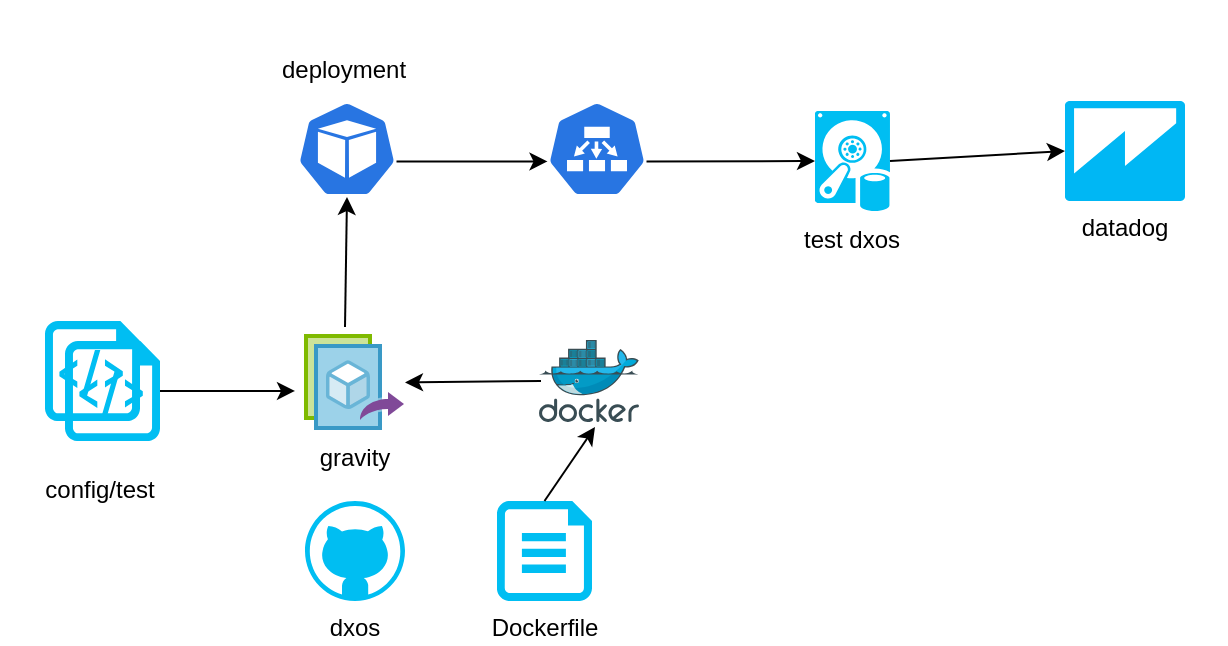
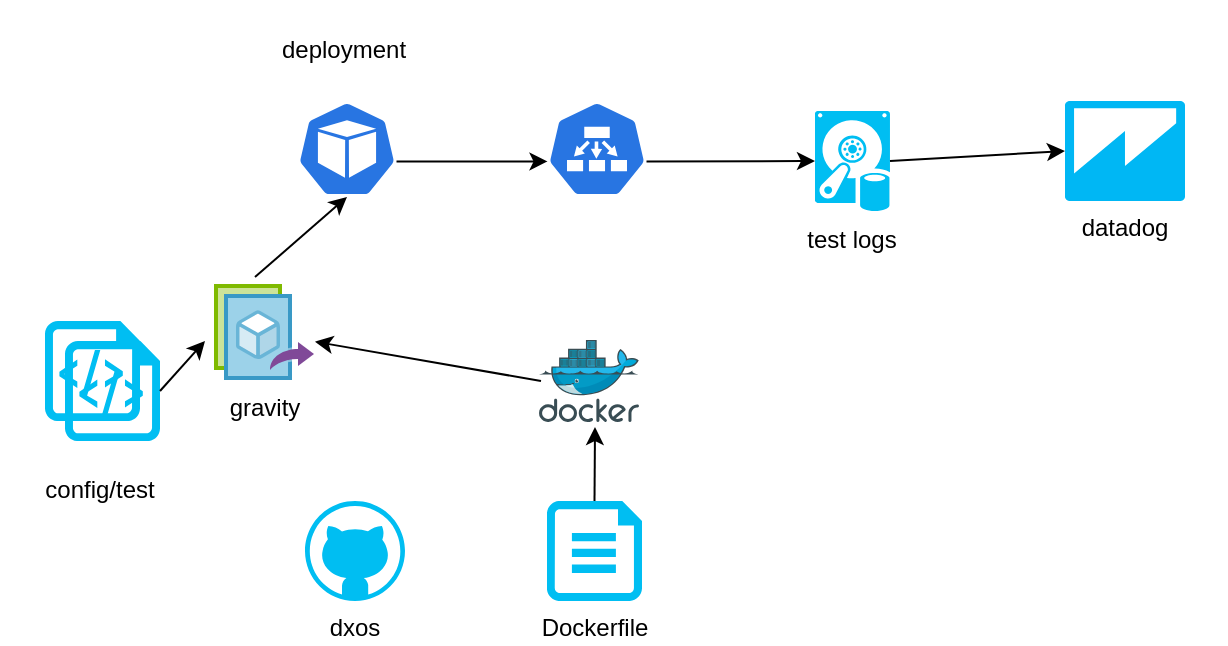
- <mxCell id="15" value="deployment" style="text;html=1;strokeColor=none;fillColor=none;align=center;verticalAlign=middle;whiteSpace=wrap;rounded=0;" vertex="1" parent="1"><mxGeometry x="142" y="20" width="60" height="30" as="geometry" /></mxCell>
+ <mxCell id="15" value="deployment" style="text;html=1;strokeColor=none;fillColor=none;align=center;verticalAlign=middle;whiteSpace=wrap;rounded=0;" vertex="1" parent="1"><mxGeometry x="142" y="10" width="60" height="30" as="geometry" /></mxCell>
- <mxCell id="19" value="test dxos" style="text;html=1;strokeColor=none;fillColor=none;align=center;verticalAlign=middle;whiteSpace=wrap;rounded=0;" vertex="1" parent="1"><mxGeometry x="396" y="105" width="60" height="30" as="geometry" /></mxCell>
+ <mxCell id="19" value="test logs" style="text;html=1;strokeColor=none;fillColor=none;align=center;verticalAlign=middle;whiteSpace=wrap;rounded=0;" vertex="1" parent="1"><mxGeometry x="396" y="105" width="60" height="30" as="geometry" /></mxCell>
- <mxCell id="5" value="gravity" style="sketch=0;aspect=fixed;html=1;points=[];align=center;image;fontSize=12;image=img/lib/mscae/Image_Versions.svg;" parent="1" vertex="1"><mxGeometry x="152" y="167" width="50" height="48" as="geometry" /></mxCell>
+ <mxCell id="5" value="gravity" style="sketch=0;aspect=fixed;html=1;points=[];align=center;image;fontSize=12;image=img/lib/mscae/Image_Versions.svg;" parent="1" vertex="1"><mxGeometry x="107" y="142" width="50" height="48" as="geometry" /></mxCell>
- <mxCell id="4" value="Dockerfile" style="verticalLabelPosition=bottom;html=1;verticalAlign=top;align=center;strokeColor=none;fillColor=#00BEF2;shape=mxgraph.azure.cloud_services_configuration_file;pointerEvents=1;" parent="1" vertex="1"><mxGeometry x="248" y="250" width="47.5" height="50" as="geometry" /></mxCell>
+ <mxCell id="4" value="Dockerfile" style="verticalLabelPosition=bottom;html=1;verticalAlign=top;align=center;strokeColor=none;fillColor=#00BEF2;shape=mxgraph.azure.cloud_services_configuration_file;pointerEvents=1;" parent="1" vertex="1"><mxGeometry x="273" y="250" width="47.5" height="50" as="geometry" /></mxCell>
